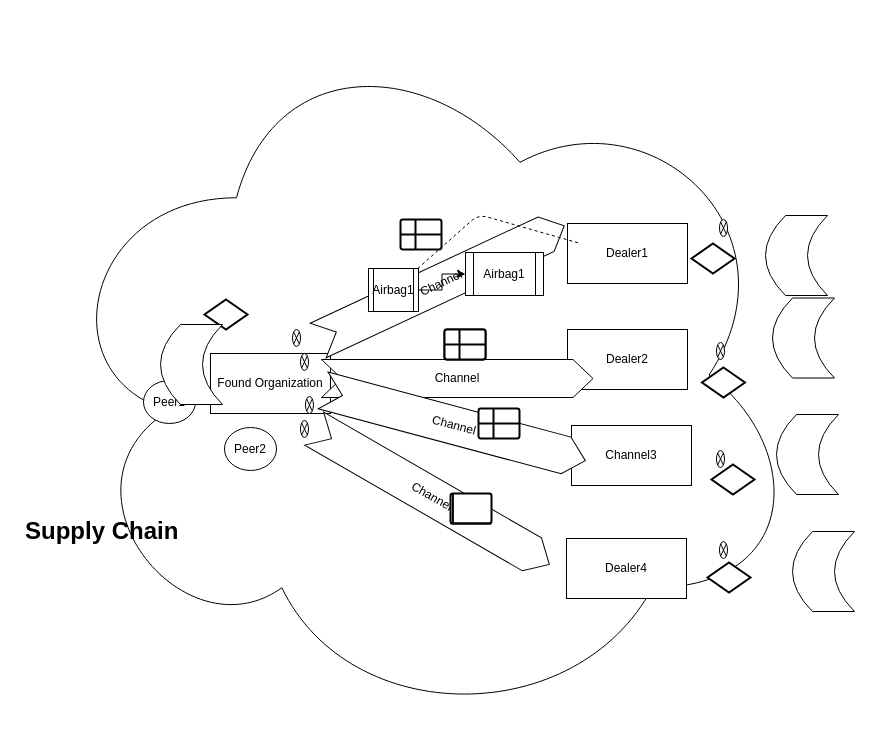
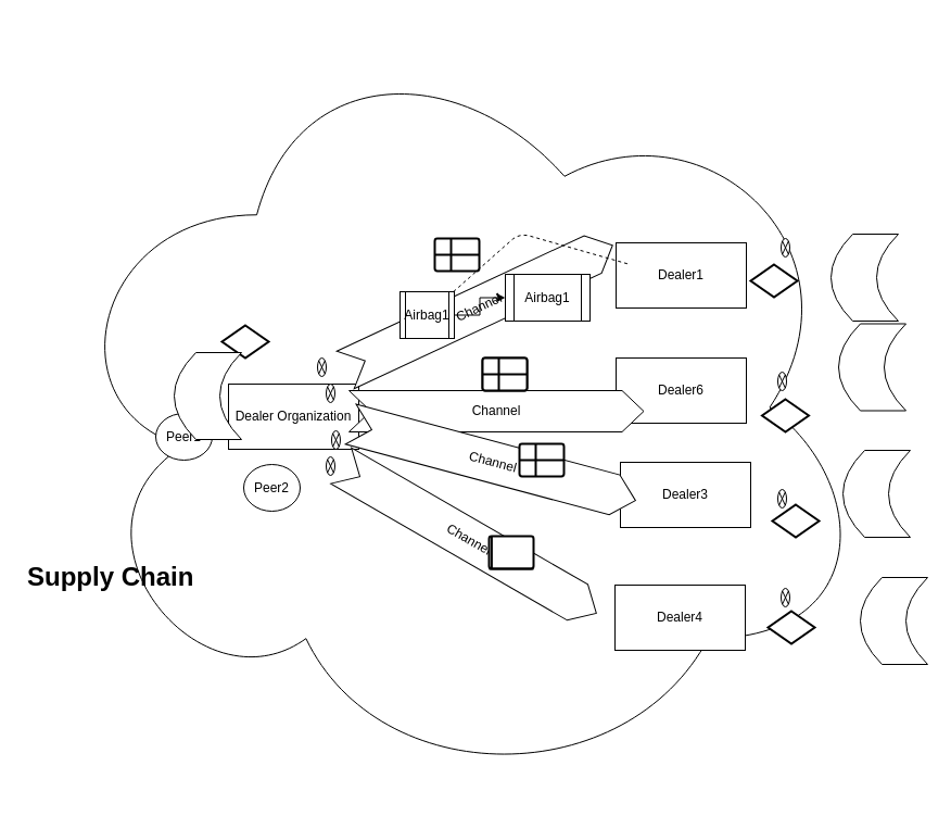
- <mxCell id="5" value="Dealer2" style="rounded=0;whiteSpace=wrap;html=1;" vertex="1" parent="1"><mxGeometry x="567" y="329" width="120" height="60" as="geometry" /></mxCell>
+ <mxCell id="5" value="Dealer6" style="rounded=0;whiteSpace=wrap;html=1;" vertex="1" parent="1"><mxGeometry x="567" y="329" width="120" height="60" as="geometry" /></mxCell>
- <mxCell id="3" value="Found Organization " style="rounded=0;whiteSpace=wrap;html=1;" vertex="1" parent="1"><mxGeometry x="210" y="353" width="120" height="60" as="geometry" /></mxCell>
+ <mxCell id="3" value="Dealer Organization " style="rounded=0;whiteSpace=wrap;html=1;" vertex="1" parent="1"><mxGeometry x="210" y="353" width="120" height="60" as="geometry" /></mxCell>
- <mxCell id="6" value="Channel3" style="rounded=0;whiteSpace=wrap;html=1;" vertex="1" parent="1"><mxGeometry x="571" y="425" width="120" height="60" as="geometry" /></mxCell>
+ <mxCell id="6" value="Dealer3" style="rounded=0;whiteSpace=wrap;html=1;" vertex="1" parent="1"><mxGeometry x="571" y="425" width="120" height="60" as="geometry" /></mxCell>
